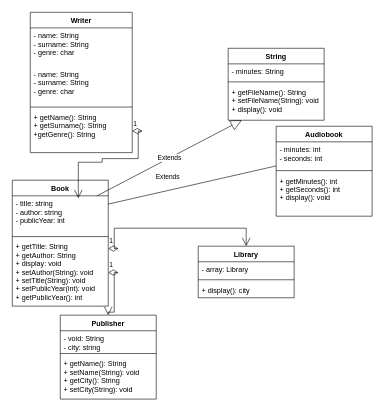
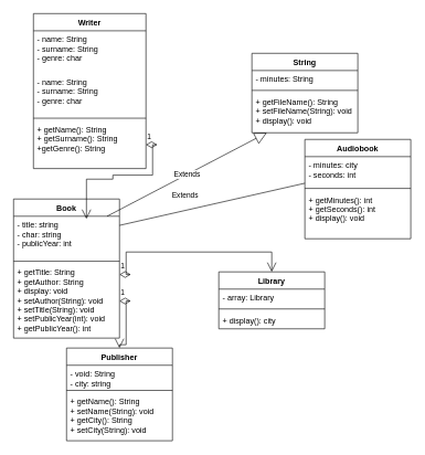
- <mxCell id="11" value="- minutes: int&#10;- seconds: int" style="text;strokeColor=none;fillColor=none;align=left;verticalAlign=top;spacingLeft=4;spacingRight=4;overflow=hidden;rotatable=0;points=[[0,0.5],[1,0.5]];portConstraint=eastwest;" vertex="1" parent="10"><mxGeometry y="26" width="160" height="44" as="geometry" /></mxCell>
+ <mxCell id="11" value="- minutes: city&#10;- seconds: int" style="text;strokeColor=none;fillColor=none;align=left;verticalAlign=top;spacingLeft=4;spacingRight=4;overflow=hidden;rotatable=0;points=[[0,0.5],[1,0.5]];portConstraint=eastwest;" vertex="1" parent="10"><mxGeometry y="26" width="160" height="44" as="geometry" /></mxCell>
- <mxCell id="3" value="- title: string&#10;- author: string&#10;- publicYear: int" style="text;strokeColor=none;fillColor=none;align=left;verticalAlign=top;spacingLeft=4;spacingRight=4;overflow=hidden;rotatable=0;points=[[0,0.5],[1,0.5]];portConstraint=eastwest;" parent="2" vertex="1"><mxGeometry y="26" width="160" height="64" as="geometry" /></mxCell>
+ <mxCell id="3" value="- title: string&#10;- char: string&#10;- publicYear: int" style="text;strokeColor=none;fillColor=none;align=left;verticalAlign=top;spacingLeft=4;spacingRight=4;overflow=hidden;rotatable=0;points=[[0,0.5],[1,0.5]];portConstraint=eastwest;" parent="2" vertex="1"><mxGeometry y="26" width="160" height="64" as="geometry" /></mxCell>
